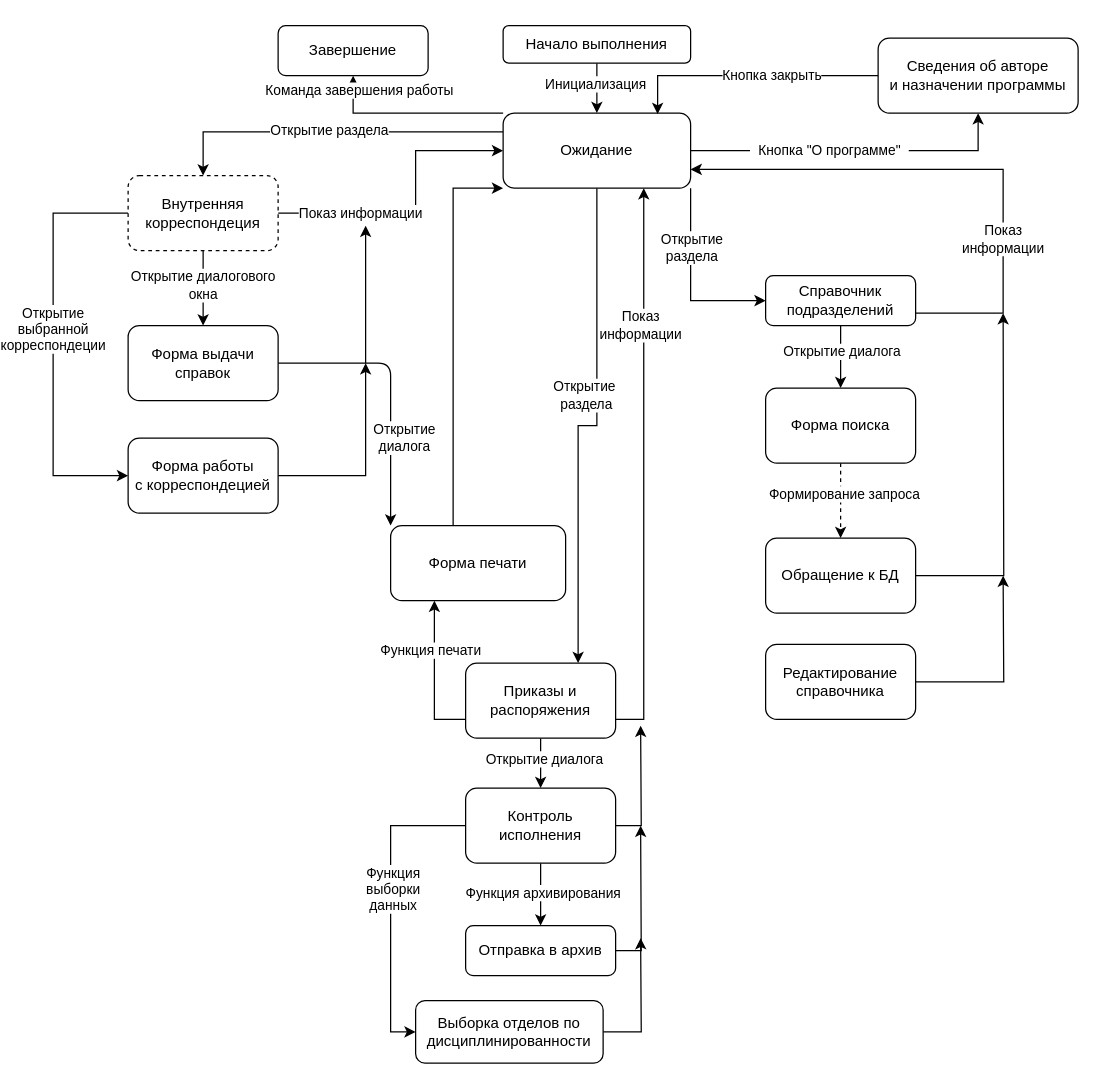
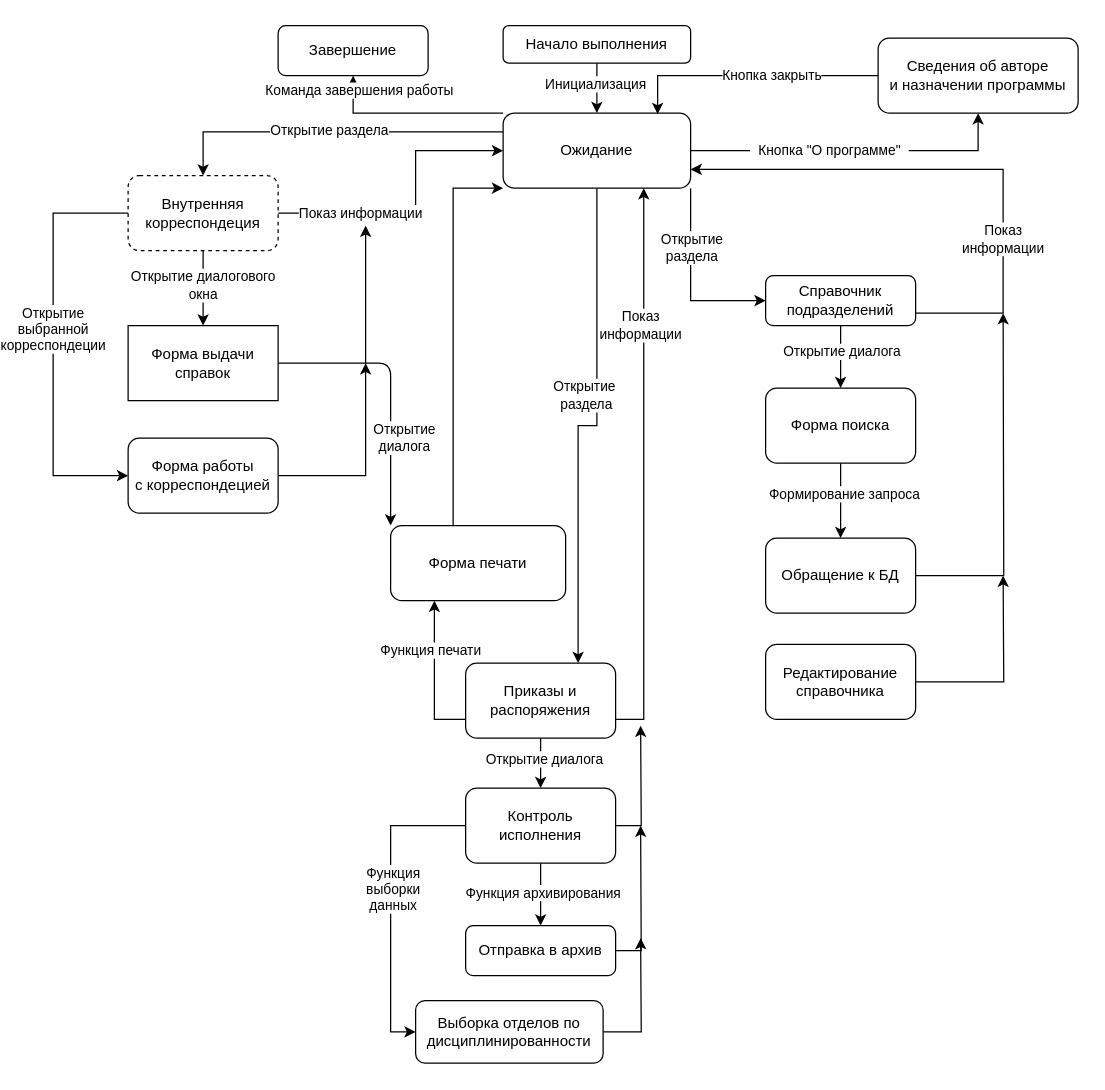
- <mxCell id="39" value="Форма выдачи справок" style="rounded=1;whiteSpace=wrap;html=1;" vertex="1" parent="1"><mxGeometry x="80" y="260" width="120" height="60" as="geometry" /></mxCell>
+ <mxCell id="39" value="Форма выдачи справок" style="whiteSpace=wrap;html=1;rounded=0;" vertex="1" parent="1"><mxGeometry x="80" y="260" width="120" height="60" as="geometry" /></mxCell>
- <mxCell id="46" style="edgeStyle=orthogonalEdgeStyle;rounded=0;orthogonalLoop=1;jettySize=auto;html=1;entryX=0.5;entryY=0;entryDx=0;entryDy=0;dashed=1;" edge="1" parent="1" source="48" target="50"><mxGeometry relative="1" as="geometry" /></mxCell>
+ <mxCell id="46" style="edgeStyle=orthogonalEdgeStyle;rounded=0;orthogonalLoop=1;jettySize=auto;html=1;entryX=0.5;entryY=0;entryDx=0;entryDy=0;" edge="1" parent="1" source="48" target="50"><mxGeometry relative="1" as="geometry" /></mxCell>
